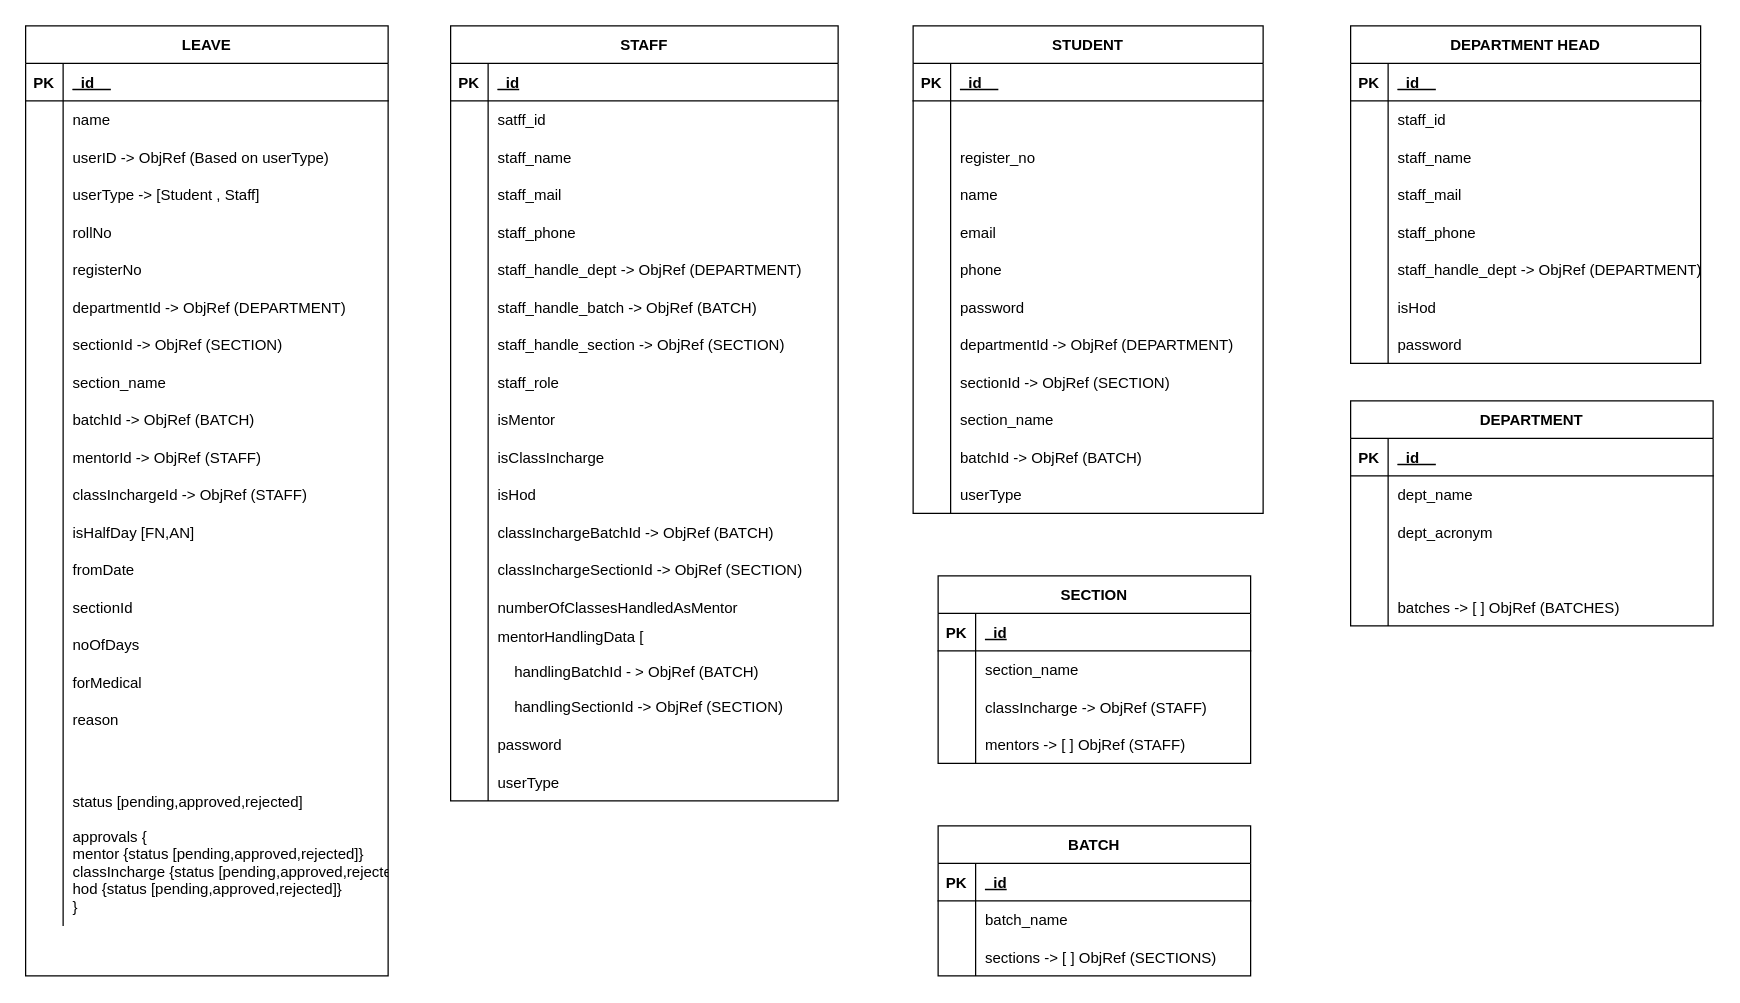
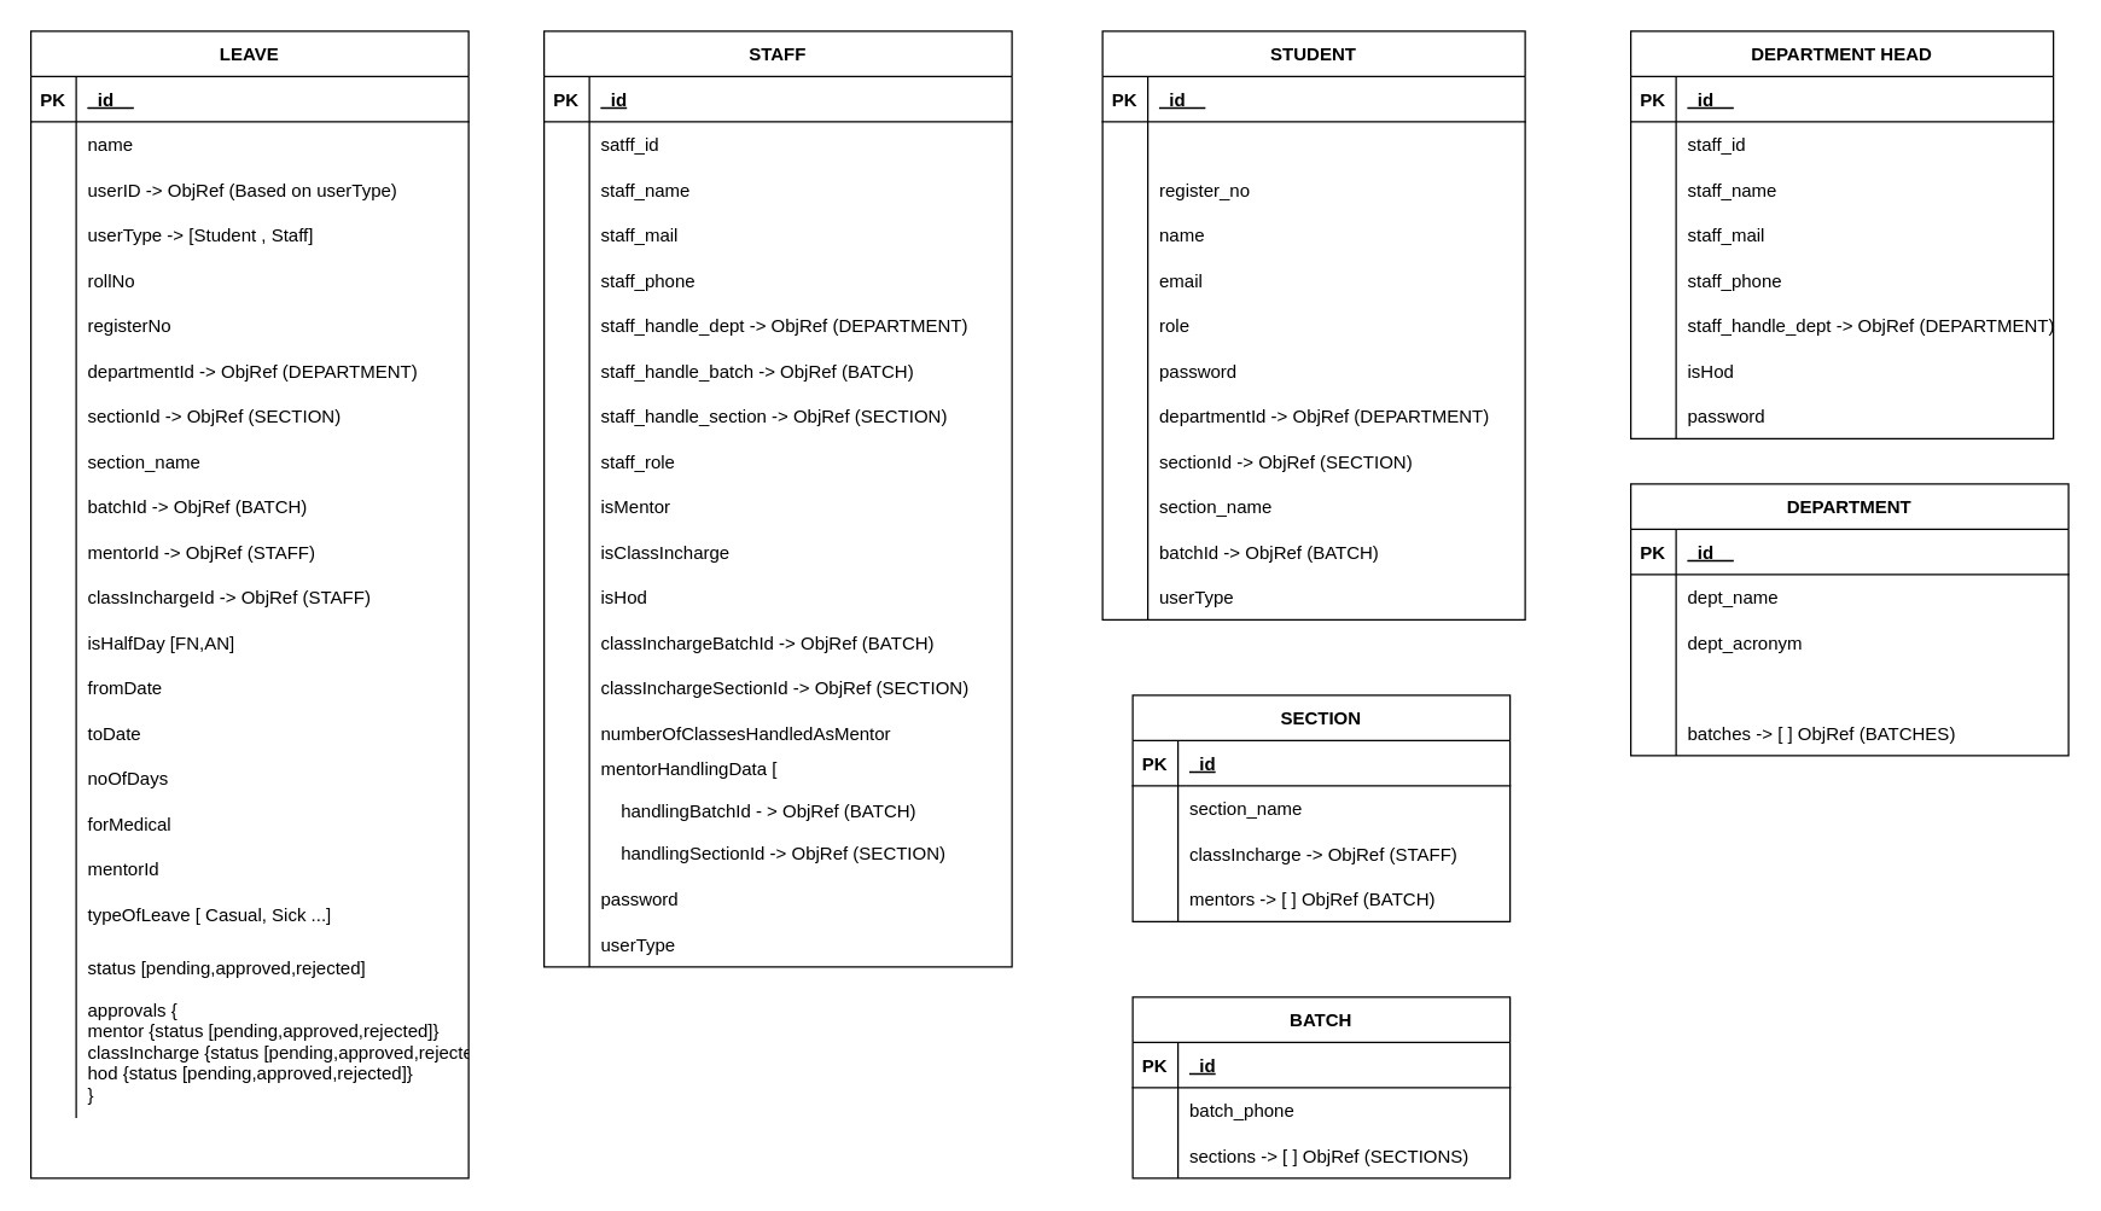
- <mxCell id="137" value="phone" style="shape=partialRectangle;overflow=hidden;connectable=0;fillColor=none;top=0;left=0;bottom=0;right=0;align=left;spacingLeft=6;" parent="135" vertex="1"><mxGeometry x="30" width="250" height="30" as="geometry"><mxRectangle width="250" height="30" as="alternateBounds" /></mxGeometry></mxCell>
+ <mxCell id="137" value="role" style="shape=partialRectangle;overflow=hidden;connectable=0;fillColor=none;top=0;left=0;bottom=0;right=0;align=left;spacingLeft=6;" parent="135" vertex="1"><mxGeometry x="30" width="250" height="30" as="geometry"><mxRectangle width="250" height="30" as="alternateBounds" /></mxGeometry></mxCell>
- <mxCell id="201" value="sectionId" style="shape=partialRectangle;overflow=hidden;connectable=0;fillColor=none;top=0;left=0;bottom=0;right=0;align=left;spacingLeft=6;" parent="199" vertex="1"><mxGeometry x="30" width="260" height="30" as="geometry"><mxRectangle width="260" height="30" as="alternateBounds" /></mxGeometry></mxCell>
+ <mxCell id="201" value="toDate" style="shape=partialRectangle;overflow=hidden;connectable=0;fillColor=none;top=0;left=0;bottom=0;right=0;align=left;spacingLeft=6;" parent="199" vertex="1"><mxGeometry x="30" width="260" height="30" as="geometry"><mxRectangle width="260" height="30" as="alternateBounds" /></mxGeometry></mxCell>
- <mxCell id="210" value="reason" style="shape=partialRectangle;overflow=hidden;connectable=0;fillColor=none;top=0;left=0;bottom=0;right=0;align=left;spacingLeft=6;" parent="208" vertex="1"><mxGeometry x="30" width="260" height="30" as="geometry"><mxRectangle width="260" height="30" as="alternateBounds" /></mxGeometry></mxCell>
+ <mxCell id="210" value="mentorId" style="shape=partialRectangle;overflow=hidden;connectable=0;fillColor=none;top=0;left=0;bottom=0;right=0;align=left;spacingLeft=6;" parent="208" vertex="1"><mxGeometry x="30" width="260" height="30" as="geometry"><mxRectangle width="260" height="30" as="alternateBounds" /></mxGeometry></mxCell>
- <mxCell id="14" value="mentors -&gt; [ ] ObjRef (STAFF)" style="shape=partialRectangle;overflow=hidden;connectable=0;fillColor=none;top=0;left=0;bottom=0;right=0;align=left;spacingLeft=6;" parent="12" vertex="1"><mxGeometry x="30" width="220" height="30" as="geometry"><mxRectangle width="220" height="30" as="alternateBounds" /></mxGeometry></mxCell>
+ <mxCell id="14" value="mentors -&gt; [ ] ObjRef (BATCH)" style="shape=partialRectangle;overflow=hidden;connectable=0;fillColor=none;top=0;left=0;bottom=0;right=0;align=left;spacingLeft=6;" parent="12" vertex="1"><mxGeometry x="30" width="220" height="30" as="geometry"><mxRectangle width="220" height="30" as="alternateBounds" /></mxGeometry></mxCell>
+ <mxCell id="213" value="typeOfLeave [ Casual, Sick ...]" style="shape=partialRectangle;overflow=hidden;connectable=0;fillColor=none;top=0;left=0;bottom=0;right=0;align=left;spacingLeft=6;" parent="211" vertex="1"><mxGeometry x="30" width="260" height="30" as="geometry"><mxRectangle width="260" height="30" as="alternateBounds" /></mxGeometry></mxCell>
- <mxCell id="21" value="batch_name" style="shape=partialRectangle;overflow=hidden;connectable=0;fillColor=none;top=0;left=0;bottom=0;right=0;align=left;spacingLeft=6;" parent="19" vertex="1"><mxGeometry x="30" width="220" height="30" as="geometry"><mxRectangle width="220" height="30" as="alternateBounds" /></mxGeometry></mxCell>
+ <mxCell id="21" value="batch_phone" style="shape=partialRectangle;overflow=hidden;connectable=0;fillColor=none;top=0;left=0;bottom=0;right=0;align=left;spacingLeft=6;" parent="19" vertex="1"><mxGeometry x="30" width="220" height="30" as="geometry"><mxRectangle width="220" height="30" as="alternateBounds" /></mxGeometry></mxCell>
